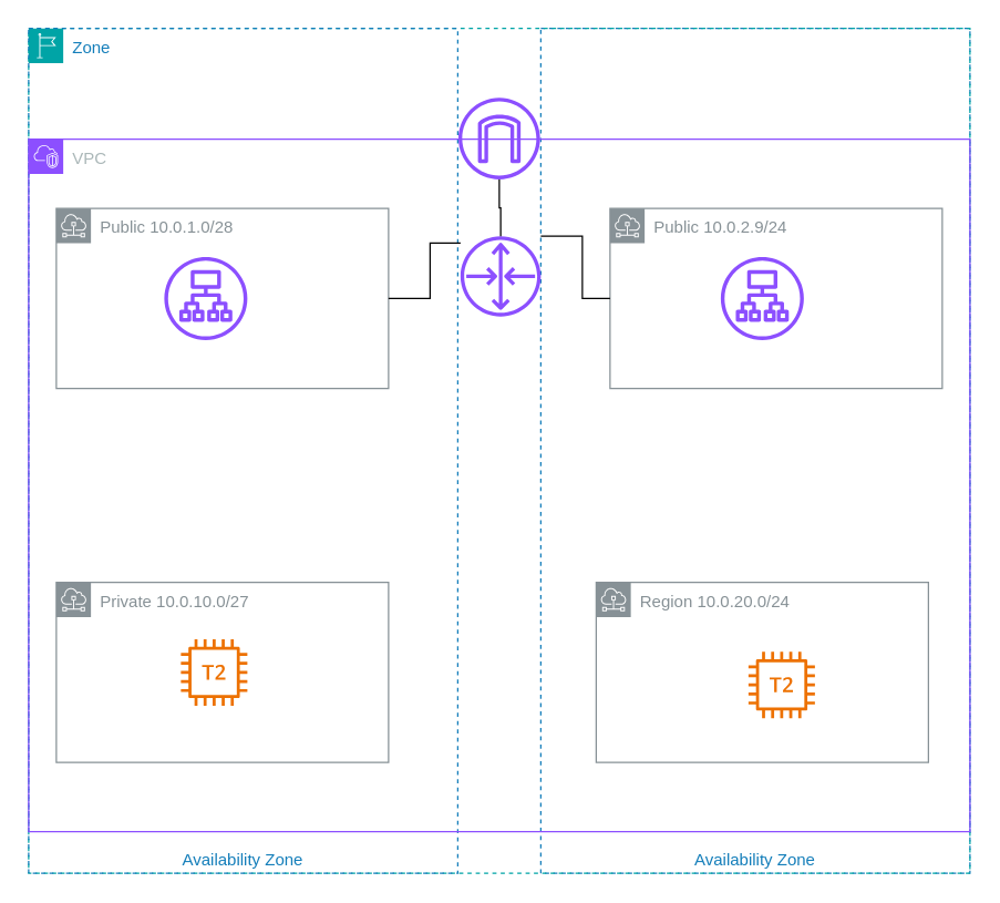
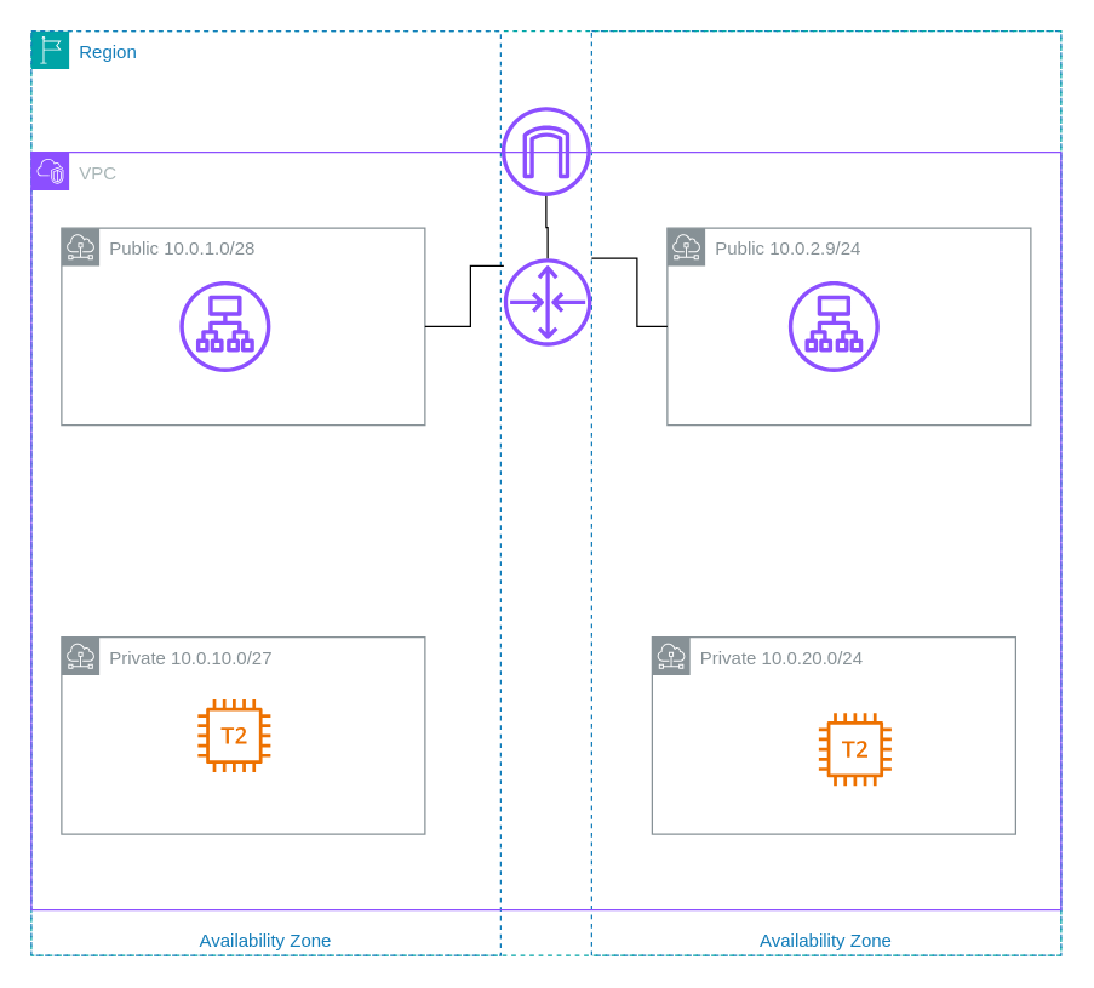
- <mxCell id="4" value="Zone" style="points=[[0,0],[0.25,0],[0.5,0],[0.75,0],[1,0],[1,0.25],[1,0.5],[1,0.75],[1,1],[0.75,1],[0.5,1],[0.25,1],[0,1],[0,0.75],[0,0.5],[0,0.25]];outlineConnect=0;gradientColor=none;html=1;whiteSpace=wrap;fontSize=12;fontStyle=0;container=1;pointerEvents=0;collapsible=0;recursiveResize=0;shape=mxgraph.aws4.group;grIcon=mxgraph.aws4.group_region;strokeColor=#00A4A6;fillColor=none;verticalAlign=top;align=left;spacingLeft=30;fontColor=#147EBA;dashed=1;" vertex="1" parent="1"><mxGeometry x="20" y="20" width="680" height="610" as="geometry" /></mxCell>
+ <mxCell id="4" value="Region" style="points=[[0,0],[0.25,0],[0.5,0],[0.75,0],[1,0],[1,0.25],[1,0.5],[1,0.75],[1,1],[0.75,1],[0.5,1],[0.25,1],[0,1],[0,0.75],[0,0.5],[0,0.25]];outlineConnect=0;gradientColor=none;html=1;whiteSpace=wrap;fontSize=12;fontStyle=0;container=1;pointerEvents=0;collapsible=0;recursiveResize=0;shape=mxgraph.aws4.group;grIcon=mxgraph.aws4.group_region;strokeColor=#00A4A6;fillColor=none;verticalAlign=top;align=left;spacingLeft=30;fontColor=#147EBA;dashed=1;" vertex="1" parent="1"><mxGeometry x="20" y="20" width="680" height="610" as="geometry" /></mxCell>
- <mxCell id="18" value="Region 10.0.20.0/24" style="sketch=0;outlineConnect=0;gradientColor=none;html=1;whiteSpace=wrap;fontSize=12;fontStyle=0;shape=mxgraph.aws4.group;grIcon=mxgraph.aws4.group_subnet;strokeColor=#879196;fillColor=none;verticalAlign=top;align=left;spacingLeft=30;fontColor=#879196;dashed=0;" vertex="1" parent="1"><mxGeometry x="430" y="420" width="240" height="130" as="geometry" /></mxCell>
+ <mxCell id="18" value="Private 10.0.20.0/24" style="sketch=0;outlineConnect=0;gradientColor=none;html=1;whiteSpace=wrap;fontSize=12;fontStyle=0;shape=mxgraph.aws4.group;grIcon=mxgraph.aws4.group_subnet;strokeColor=#879196;fillColor=none;verticalAlign=top;align=left;spacingLeft=30;fontColor=#879196;dashed=0;" vertex="1" parent="1"><mxGeometry x="430" y="420" width="240" height="130" as="geometry" /></mxCell>
